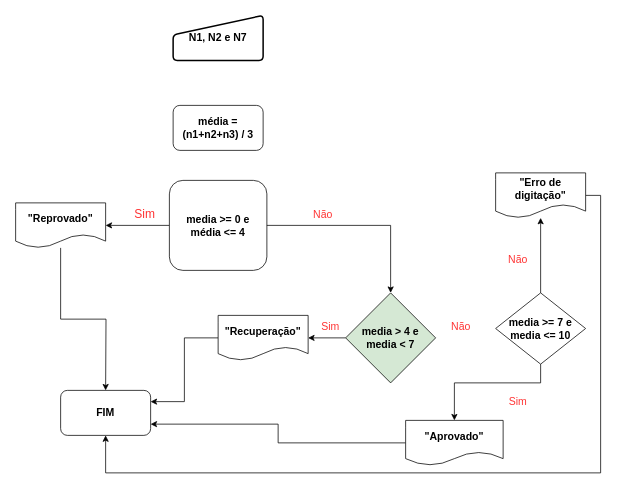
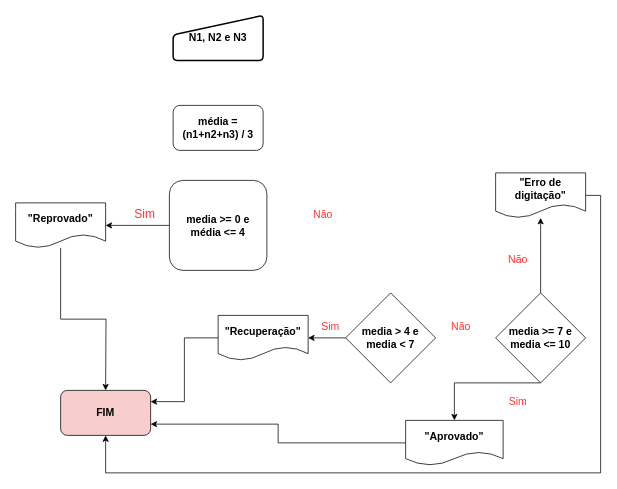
- <mxCell id="2" value="N1, N2 e N7" style="html=1;strokeWidth=2;shape=manualInput;whiteSpace=wrap;rounded=1;size=26;arcSize=11;fontStyle=1;fontSize=14;" vertex="1" parent="1"><mxGeometry x="230" y="20" width="120" height="60" as="geometry" /></mxCell>
+ <mxCell id="2" value="N1, N2 e N3" style="html=1;strokeWidth=2;shape=manualInput;whiteSpace=wrap;rounded=1;size=26;arcSize=11;fontStyle=1;fontSize=14;" vertex="1" parent="1"><mxGeometry x="230" y="20" width="120" height="60" as="geometry" /></mxCell>
- <mxCell id="10" value="" style="edgeStyle=orthogonalEdgeStyle;rounded=0;orthogonalLoop=1;jettySize=auto;html=1;entryX=0.5;entryY=0;entryDx=0;entryDy=0;" edge="1" parent="1" source="5" target="9"><mxGeometry relative="1" as="geometry"><mxPoint x="355" y="300" as="sourcePoint" /><mxPoint x="440" y="300" as="targetPoint" /></mxGeometry></mxCell>
- <mxCell id="16" value="media &amp;gt;= 7 e media &amp;lt;= 10" style="rhombus;whiteSpace=wrap;html=1;fontSize=14;fontStyle=1" vertex="1" parent="1"><mxGeometry x="660" y="390" width="120" height="95" as="geometry" /></mxCell>
+ <mxCell id="16" value="media &amp;gt;= 7 e media &amp;lt;= 10" style="rhombus;whiteSpace=wrap;html=1;fontSize=14;fontStyle=1" vertex="1" parent="1"><mxGeometry x="660" y="390" width="120" height="120" as="geometry" /></mxCell>
- <mxCell id="9" value="media &amp;gt; 4 e media &amp;lt; 7" style="rhombus;whiteSpace=wrap;html=1;fontSize=14;fontStyle=1;fillColor=#d5e8d4;" vertex="1" parent="1"><mxGeometry x="460" y="390" width="120" height="120" as="geometry" /></mxCell>
+ <mxCell id="9" value="media &amp;gt; 4 e media &amp;lt; 7" style="rhombus;whiteSpace=wrap;html=1;fontSize=14;fontStyle=1" vertex="1" parent="1"><mxGeometry x="460" y="390" width="120" height="120" as="geometry" /></mxCell>
- <mxCell id="25" value="FIM" style="rounded=1;whiteSpace=wrap;html=1;fontSize=14;fontStyle=1" vertex="1" parent="1"><mxGeometry x="80" y="520" width="120" height="60" as="geometry" /></mxCell>
+ <mxCell id="25" value="FIM" style="rounded=1;whiteSpace=wrap;html=1;fontSize=14;fontStyle=1;fillColor=#f8cecc;" vertex="1" parent="1"><mxGeometry x="80" y="520" width="120" height="60" as="geometry" /></mxCell>
